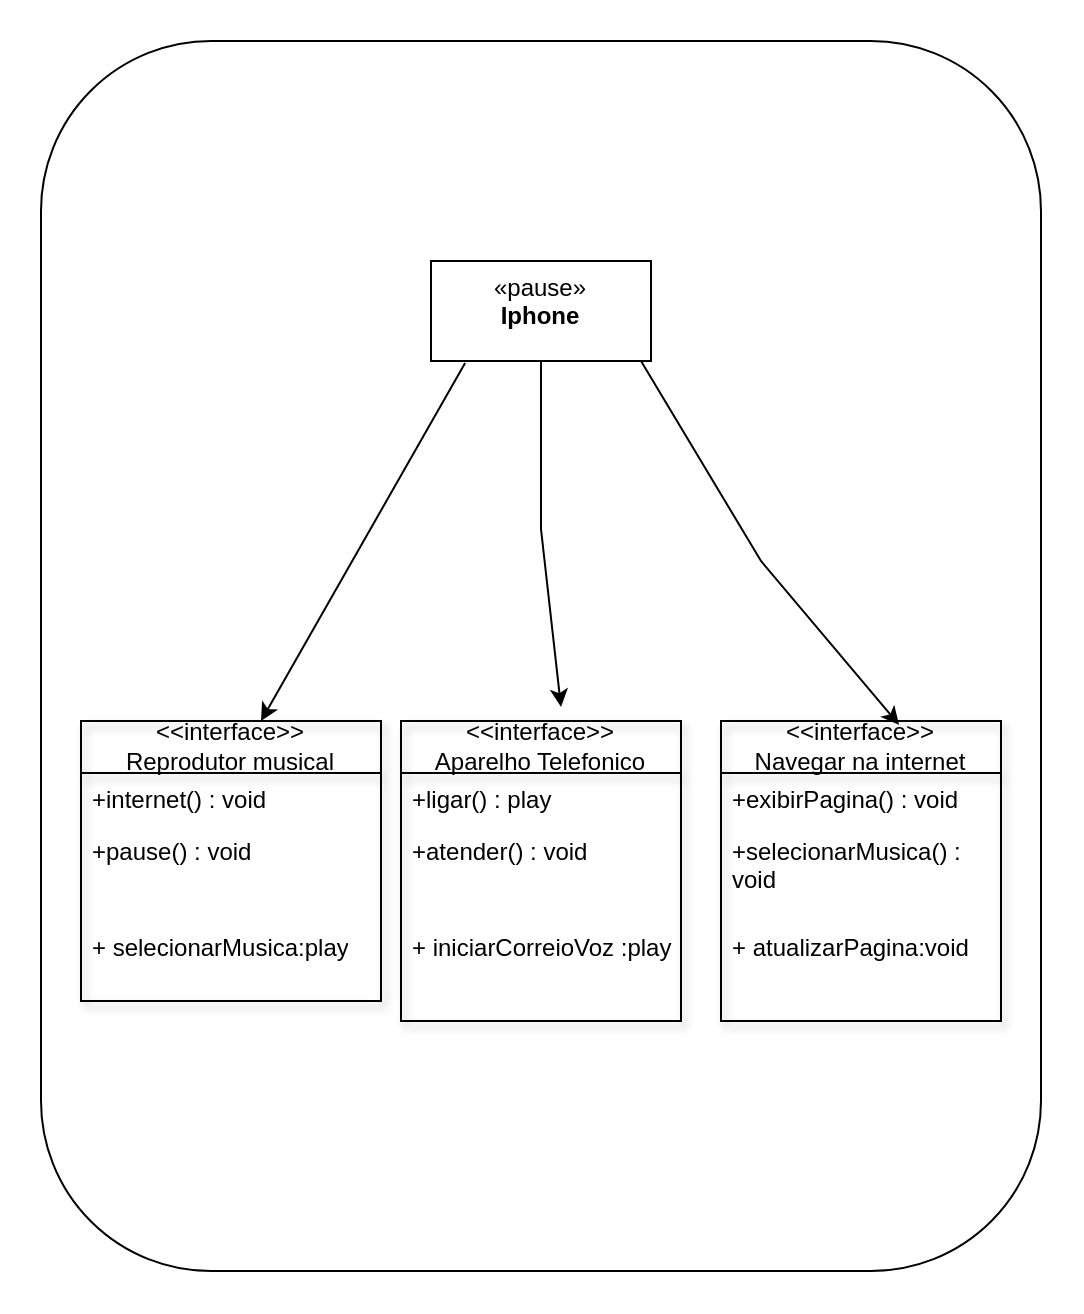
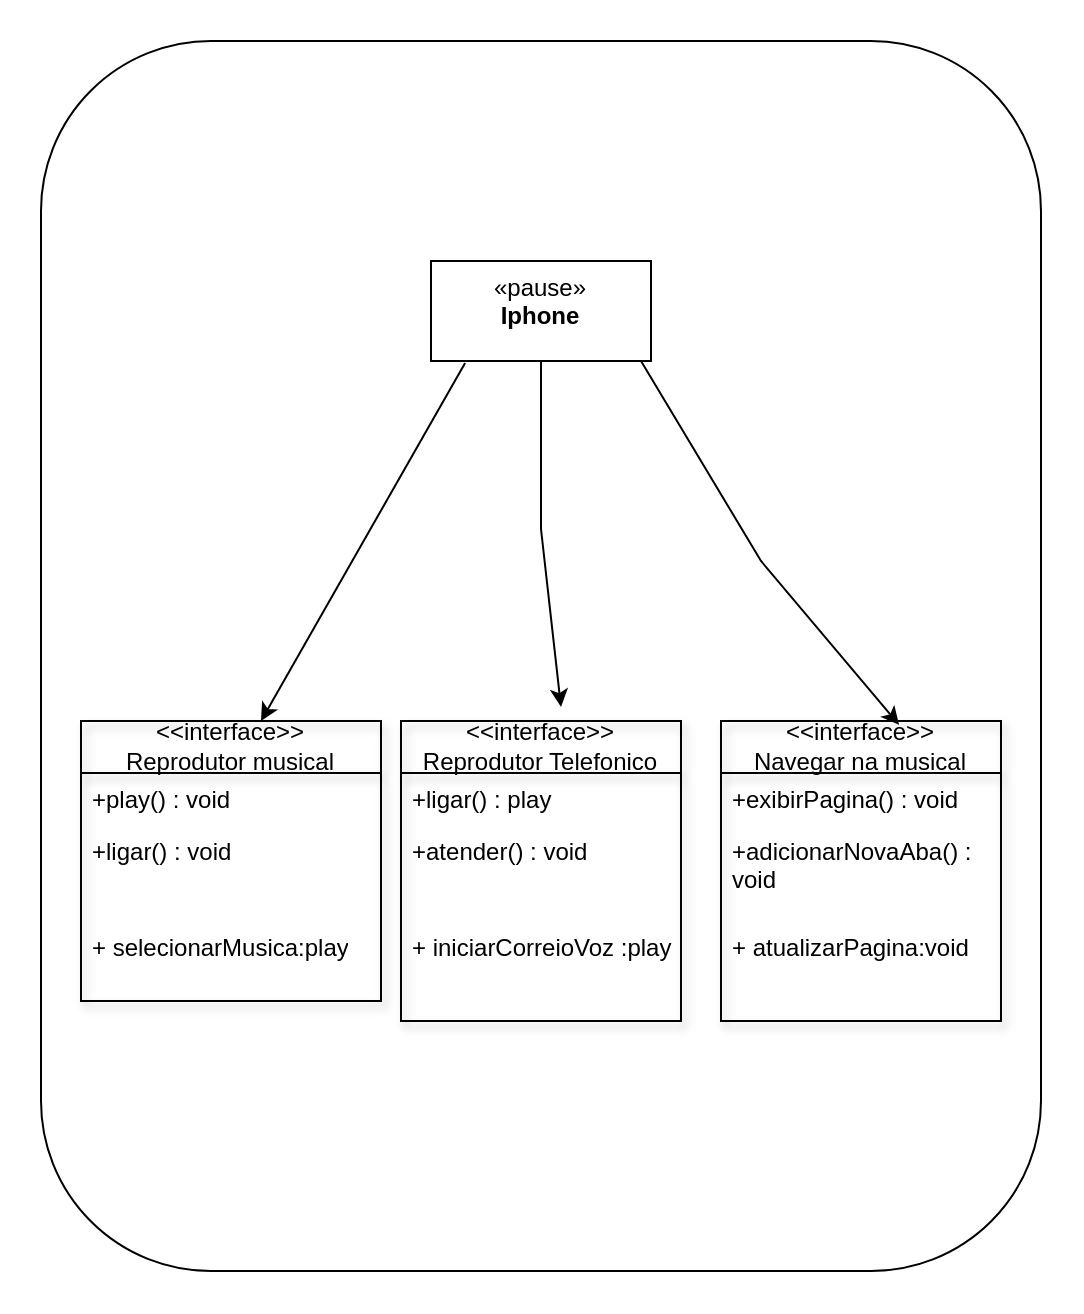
- <mxCell id="7" value="&amp;lt;&amp;lt;interface&amp;gt;&amp;gt;&lt;br&gt;Aparelho Telefonico" style="swimlane;fontStyle=0;childLayout=stackLayout;horizontal=1;startSize=26;fillColor=none;horizontalStack=0;resizeParent=1;resizeParentMax=0;resizeLast=0;collapsible=1;marginBottom=0;whiteSpace=wrap;html=1;shadow=1;" vertex="1" parent="1"><mxGeometry x="200" y="360" width="140" height="150" as="geometry" /></mxCell>
+ <mxCell id="7" value="&amp;lt;&amp;lt;interface&amp;gt;&amp;gt;&lt;br&gt;Reprodutor Telefonico" style="swimlane;fontStyle=0;childLayout=stackLayout;horizontal=1;startSize=26;fillColor=none;horizontalStack=0;resizeParent=1;resizeParentMax=0;resizeLast=0;collapsible=1;marginBottom=0;whiteSpace=wrap;html=1;shadow=1;" vertex="1" parent="1"><mxGeometry x="200" y="360" width="140" height="150" as="geometry" /></mxCell>
- <mxCell id="11" value="&amp;lt;&amp;lt;interface&amp;gt;&amp;gt;&lt;br&gt;Navegar na internet" style="swimlane;fontStyle=0;childLayout=stackLayout;horizontal=1;startSize=26;fillColor=none;horizontalStack=0;resizeParent=1;resizeParentMax=0;resizeLast=0;collapsible=1;marginBottom=0;whiteSpace=wrap;html=1;shadow=1;" vertex="1" parent="1"><mxGeometry x="360" y="360" width="140" height="150" as="geometry" /></mxCell>
+ <mxCell id="11" value="&amp;lt;&amp;lt;interface&amp;gt;&amp;gt;&lt;br&gt;Navegar na musical" style="swimlane;fontStyle=0;childLayout=stackLayout;horizontal=1;startSize=26;fillColor=none;horizontalStack=0;resizeParent=1;resizeParentMax=0;resizeLast=0;collapsible=1;marginBottom=0;whiteSpace=wrap;html=1;shadow=1;" vertex="1" parent="1"><mxGeometry x="360" y="360" width="140" height="150" as="geometry" /></mxCell>
- <mxCell id="4" value="+internet() : void" style="text;strokeColor=none;fillColor=none;align=left;verticalAlign=top;spacingLeft=4;spacingRight=4;overflow=hidden;rotatable=0;points=[[0,0.5],[1,0.5]];portConstraint=eastwest;whiteSpace=wrap;" vertex="1" parent="3"><mxGeometry y="26" width="150" height="26" as="geometry" /></mxCell>
+ <mxCell id="4" value="+play() : void" style="text;strokeColor=none;fillColor=none;align=left;verticalAlign=top;spacingLeft=4;spacingRight=4;overflow=hidden;rotatable=0;points=[[0,0.5],[1,0.5]];portConstraint=eastwest;whiteSpace=wrap;" vertex="1" parent="3"><mxGeometry y="26" width="150" height="26" as="geometry" /></mxCell>
- <mxCell id="5" value="+pause() : void&lt;br&gt;" style="text;strokeColor=none;fillColor=none;align=left;verticalAlign=top;spacingLeft=4;spacingRight=4;overflow=hidden;rotatable=0;points=[[0,0.5],[1,0.5]];portConstraint=eastwest;whiteSpace=wrap;html=1;" vertex="1" parent="3"><mxGeometry y="52" width="150" height="48" as="geometry" /></mxCell>
+ <mxCell id="5" value="+ligar() : void&lt;br&gt;" style="text;strokeColor=none;fillColor=none;align=left;verticalAlign=top;spacingLeft=4;spacingRight=4;overflow=hidden;rotatable=0;points=[[0,0.5],[1,0.5]];portConstraint=eastwest;whiteSpace=wrap;html=1;" vertex="1" parent="3"><mxGeometry y="52" width="150" height="48" as="geometry" /></mxCell>
- <mxCell id="13" value="+selecionarMusica() : void" style="text;strokeColor=none;fillColor=none;align=left;verticalAlign=top;spacingLeft=4;spacingRight=4;overflow=hidden;rotatable=0;points=[[0,0.5],[1,0.5]];portConstraint=eastwest;whiteSpace=wrap;html=1;" vertex="1" parent="11"><mxGeometry y="52" width="140" height="48" as="geometry" /></mxCell>
+ <mxCell id="13" value="+adicionarNovaAba() : void" style="text;strokeColor=none;fillColor=none;align=left;verticalAlign=top;spacingLeft=4;spacingRight=4;overflow=hidden;rotatable=0;points=[[0,0.5],[1,0.5]];portConstraint=eastwest;whiteSpace=wrap;html=1;" vertex="1" parent="11"><mxGeometry y="52" width="140" height="48" as="geometry" /></mxCell>
